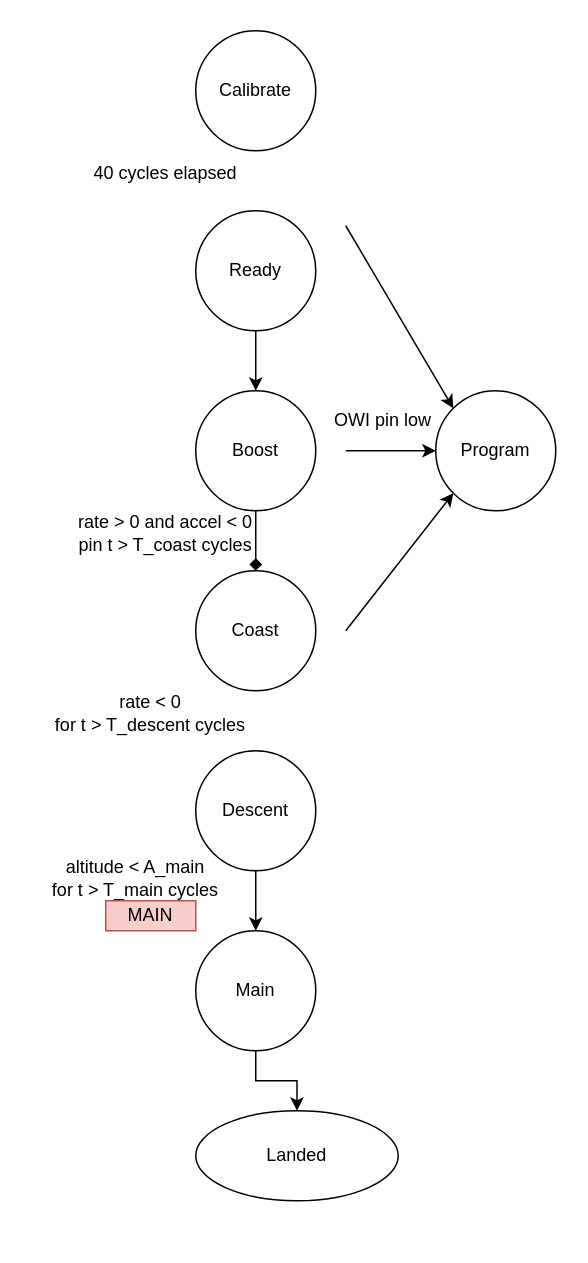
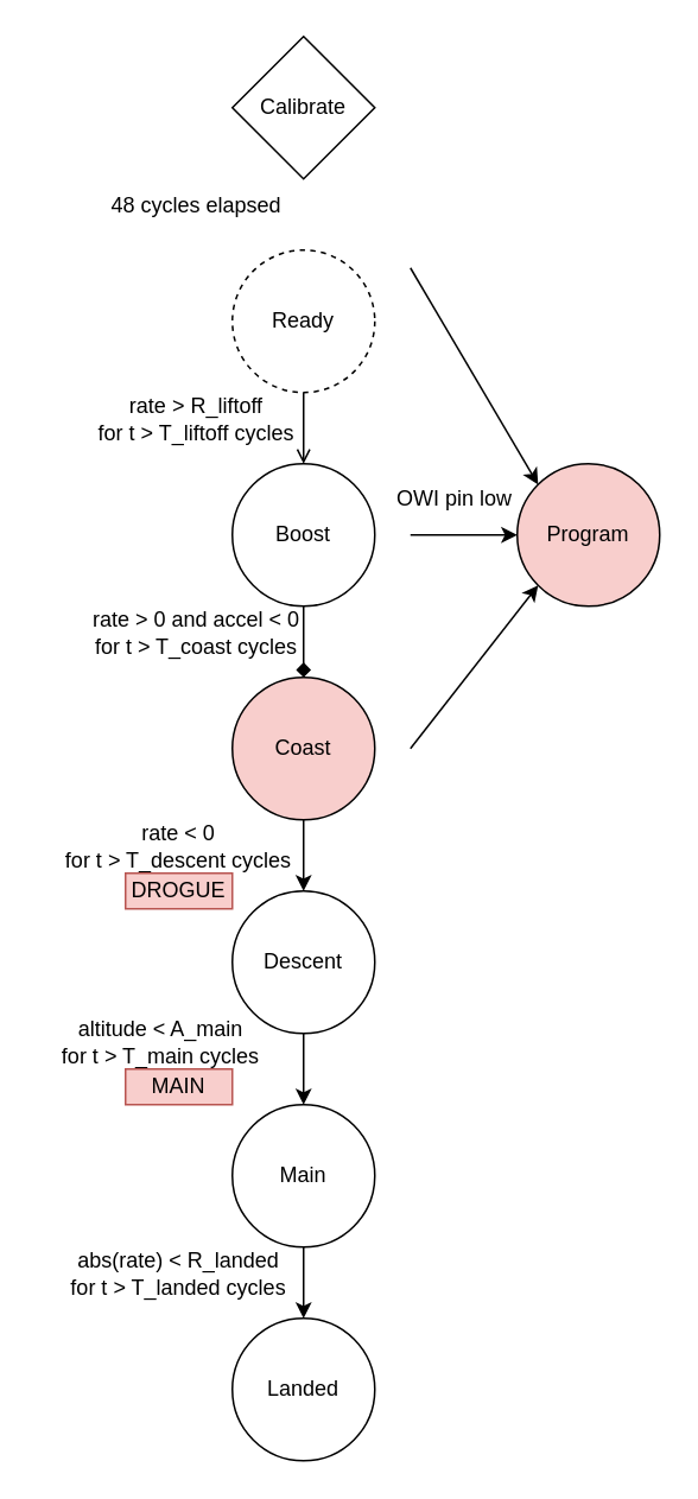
- <mxCell id="23" value="Calibrate" style="ellipse;whiteSpace=wrap;html=1;aspect=fixed;" vertex="1" parent="1"><mxGeometry x="130" y="20" width="80" height="80" as="geometry" /></mxCell>
+ <mxCell id="23" value="Calibrate" style="rhombus;whiteSpace=wrap;html=1;aspect=fixed;" vertex="1" parent="1"><mxGeometry x="130" y="20" width="80" height="80" as="geometry" /></mxCell>
- <mxCell id="26" value="40 cycles elapsed" style="text;html=1;align=center;verticalAlign=middle;whiteSpace=wrap;rounded=0;" vertex="1" parent="1"><mxGeometry x="40" y="100" width="140" height="30" as="geometry" /></mxCell>
+ <mxCell id="26" value="48 cycles elapsed" style="text;html=1;align=center;verticalAlign=middle;whiteSpace=wrap;rounded=0;" vertex="1" parent="1"><mxGeometry x="40" y="100" width="140" height="30" as="geometry" /></mxCell>
- <mxCell id="2" value="Ready" style="ellipse;whiteSpace=wrap;html=1;aspect=fixed;" parent="1" vertex="1"><mxGeometry x="130" y="140" width="80" height="80" as="geometry" /></mxCell>
+ <mxCell id="2" value="Ready" style="ellipse;whiteSpace=wrap;html=1;aspect=fixed;dashed=1;" parent="1" vertex="1"><mxGeometry x="130" y="140" width="80" height="80" as="geometry" /></mxCell>
+ <mxCell id="5" value="rate &amp;gt; R_liftoff&lt;br&gt;for t &amp;gt; T_liftoff cycles" style="text;html=1;align=center;verticalAlign=middle;whiteSpace=wrap;rounded=0;" parent="1" vertex="1"><mxGeometry x="40" y="220" width="140" height="30" as="geometry" /></mxCell>
- <mxCell id="3" value="" style="endArrow=classic;html=1;rounded=0;exitX=0.5;exitY=1;exitDx=0;exitDy=0;entryX=0.5;entryY=0;entryDx=0;entryDy=0;" parent="1" source="2" target="4" edge="1"><mxGeometry width="50" height="50" relative="1" as="geometry"><mxPoint x="210" y="460" as="sourcePoint" /><mxPoint x="170" y="280" as="targetPoint" /></mxGeometry></mxCell>
+ <mxCell id="3" value="" style="endArrow=open;html=1;rounded=0;exitX=0.5;exitY=1;exitDx=0;exitDy=0;entryX=0.5;entryY=0;entryDx=0;entryDy=0;" parent="1" source="2" target="4" edge="1"><mxGeometry width="50" height="50" relative="1" as="geometry"><mxPoint x="210" y="460" as="sourcePoint" /><mxPoint x="170" y="280" as="targetPoint" /></mxGeometry></mxCell>
- <mxCell id="20" value="Program" style="ellipse;whiteSpace=wrap;html=1;aspect=fixed;" parent="1" vertex="1"><mxGeometry x="290" y="260" width="80" height="80" as="geometry" /></mxCell>
+ <mxCell id="20" value="Program" style="ellipse;whiteSpace=wrap;html=1;aspect=fixed;fillColor=#f8cecc;" parent="1" vertex="1"><mxGeometry x="290" y="260" width="80" height="80" as="geometry" /></mxCell>
- <mxCell id="8" value="rate &amp;gt; 0 and accel &amp;lt; 0&lt;br&gt;pin t &amp;gt; T_coast cycles" style="text;html=1;align=center;verticalAlign=middle;whiteSpace=wrap;rounded=0;" parent="1" vertex="1"><mxGeometry x="40" y="340" width="140" height="30" as="geometry" /></mxCell>
+ <mxCell id="8" value="rate &amp;gt; 0 and accel &amp;lt; 0&lt;br&gt;for t &amp;gt; T_coast cycles" style="text;html=1;align=center;verticalAlign=middle;whiteSpace=wrap;rounded=0;" parent="1" vertex="1"><mxGeometry x="40" y="340" width="140" height="30" as="geometry" /></mxCell>
- <mxCell id="6" value="Coast" style="ellipse;whiteSpace=wrap;html=1;aspect=fixed;" parent="1" vertex="1"><mxGeometry x="130" y="380" width="80" height="80" as="geometry" /></mxCell>
+ <mxCell id="6" value="Coast" style="ellipse;whiteSpace=wrap;html=1;aspect=fixed;fillColor=#f8cecc;" parent="1" vertex="1"><mxGeometry x="130" y="380" width="80" height="80" as="geometry" /></mxCell>
+ <mxCell id="12" value="" style="endArrow=classic;html=1;rounded=0;exitX=1;exitY=0;exitDx=0;exitDy=0;entryX=0.5;entryY=0;entryDx=0;entryDy=0;" parent="1" source="11" target="10" edge="1"><mxGeometry width="50" height="50" relative="1" as="geometry"><mxPoint x="210" y="520" as="sourcePoint" /><mxPoint x="260" y="470" as="targetPoint" /></mxGeometry></mxCell>
+ <mxCell id="13" value="DROGUE" style="text;html=1;align=center;verticalAlign=middle;whiteSpace=wrap;rounded=0;fillColor=#f8cecc;strokeColor=#b85450;" parent="1" vertex="1"><mxGeometry x="70" y="490" width="60" height="20" as="geometry" /></mxCell>
+ <mxCell id="19" value="abs(rate) &amp;lt; R_landed&lt;br&gt;for t &amp;gt; T_landed cycles" style="text;html=1;align=center;verticalAlign=middle;whiteSpace=wrap;rounded=0;" parent="1" vertex="1"><mxGeometry x="30" y="700" width="140" height="30" as="geometry" /></mxCell>
- <mxCell id="18" value="Landed" style="ellipse;whiteSpace=wrap;html=1;aspect=fixed;" parent="1" vertex="1"><mxGeometry x="130" y="740" width="135" height="60" as="geometry" /></mxCell>
+ <mxCell id="18" value="Landed" style="ellipse;whiteSpace=wrap;html=1;aspect=fixed;" parent="1" vertex="1"><mxGeometry x="130" y="740" width="80" height="80" as="geometry" /></mxCell>
